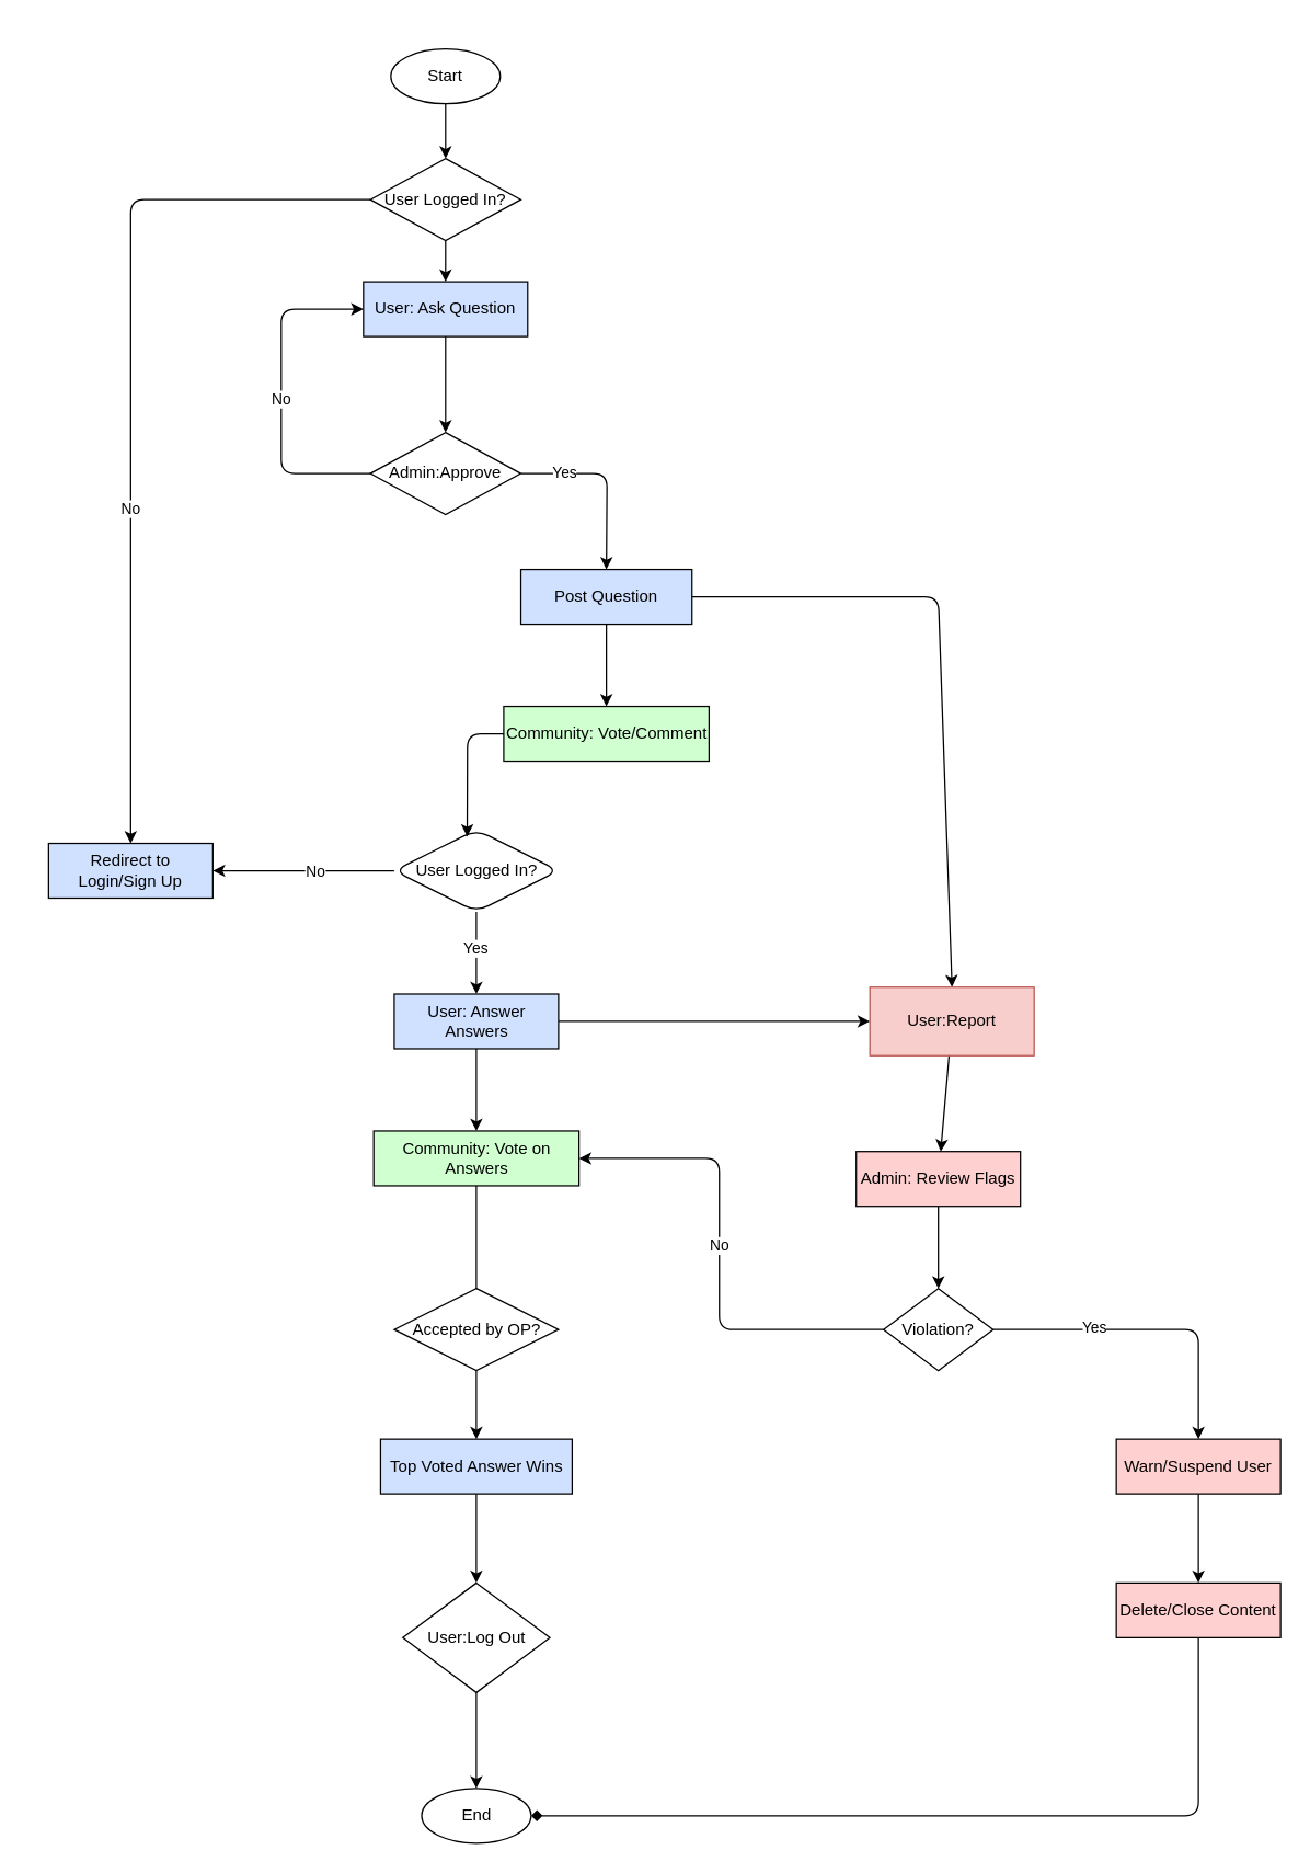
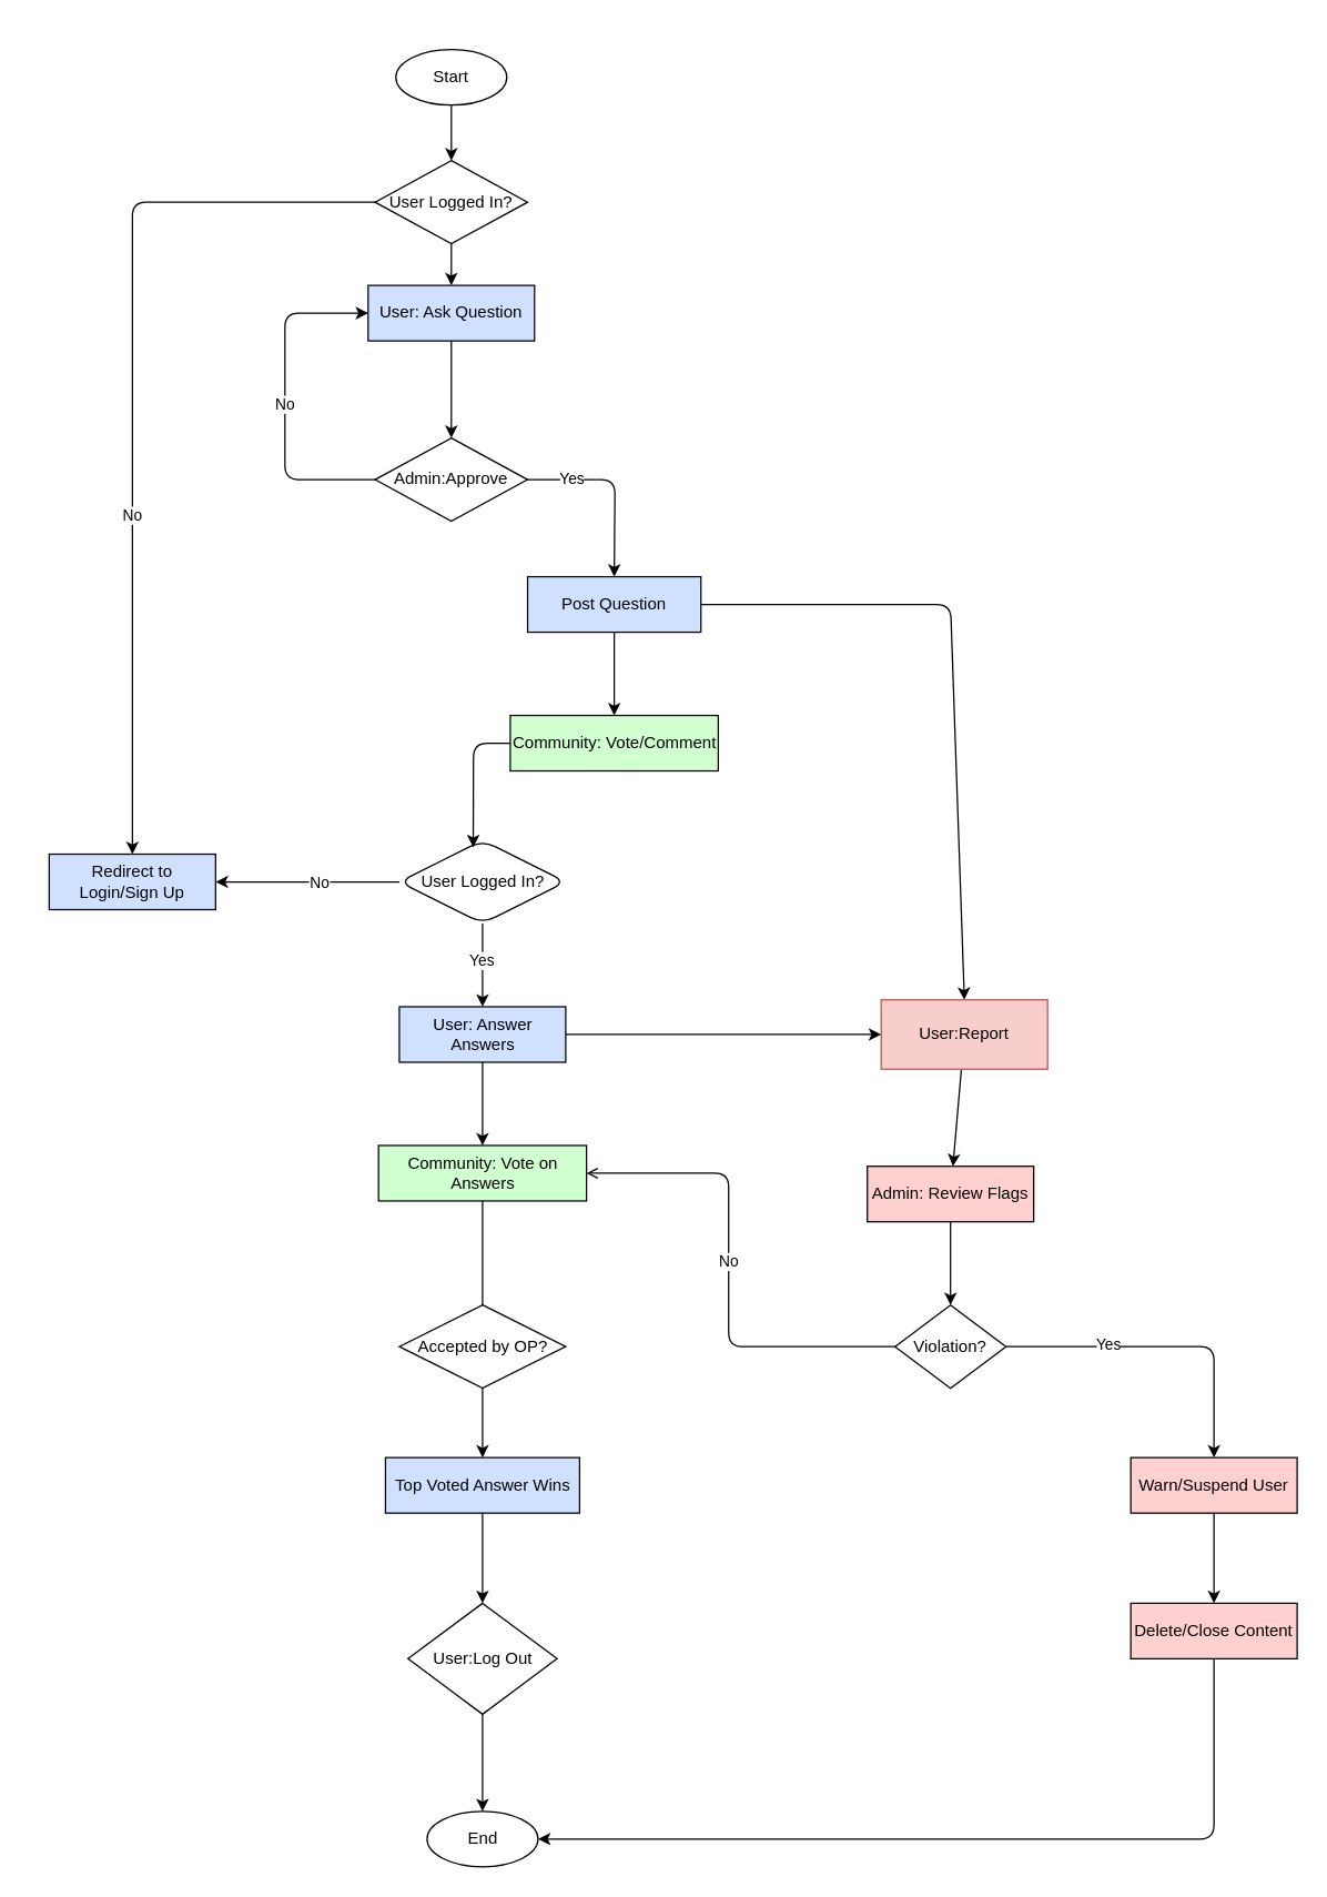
- <mxCell id="36" style="edgeStyle=none;html=1;entryX=1;entryY=0.5;entryDx=0;entryDy=0;" parent="1" source="38" target="27" edge="1"><mxGeometry relative="1" as="geometry"><Array as="points"><mxPoint x="510" y="955" /><mxPoint x="510" y="830" /></Array></mxGeometry></mxCell>
+ <mxCell id="36" style="edgeStyle=none;html=1;entryX=1;entryY=0.5;entryDx=0;entryDy=0;endArrow=open;" parent="1" source="38" target="27" edge="1"><mxGeometry relative="1" as="geometry"><Array as="points"><mxPoint x="510" y="955" /><mxPoint x="510" y="830" /></Array></mxGeometry></mxCell>
- <mxCell id="39" style="edgeStyle=none;html=1;entryX=1;entryY=0.5;entryDx=0;entryDy=0;endArrow=diamond;" parent="1" source="40" target="4" edge="1"><mxGeometry relative="1" as="geometry"><Array as="points"><mxPoint x="860" y="1310" /></Array></mxGeometry></mxCell>
+ <mxCell id="39" style="edgeStyle=none;html=1;entryX=1;entryY=0.5;entryDx=0;entryDy=0;" parent="1" source="40" target="4" edge="1"><mxGeometry relative="1" as="geometry"><Array as="points"><mxPoint x="860" y="1310" /></Array></mxGeometry></mxCell>
